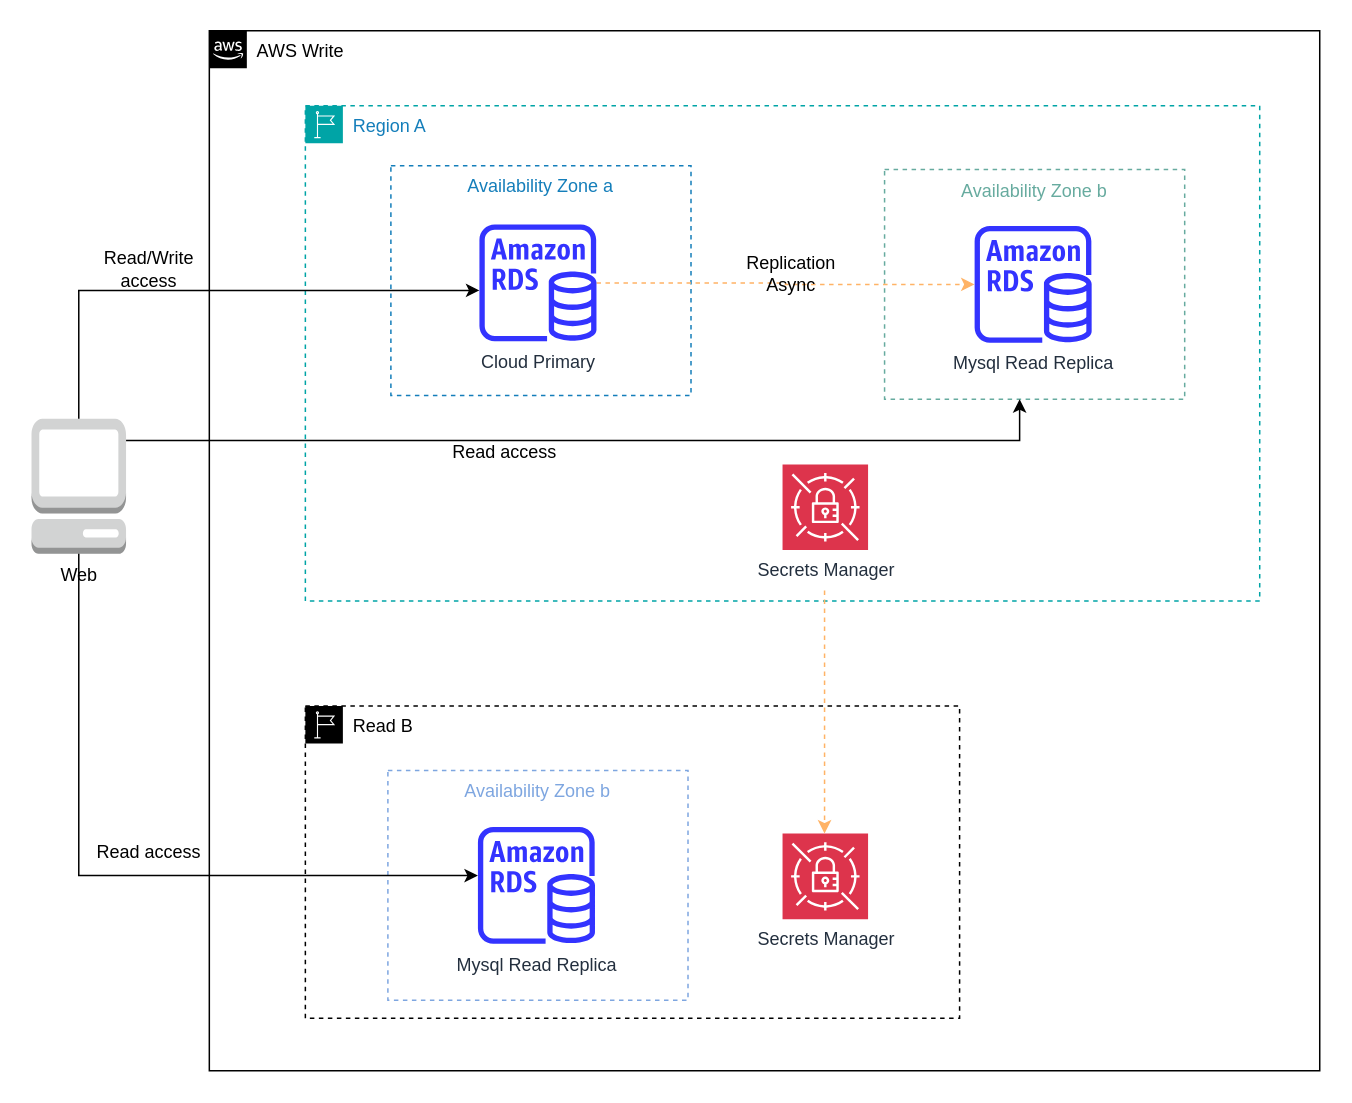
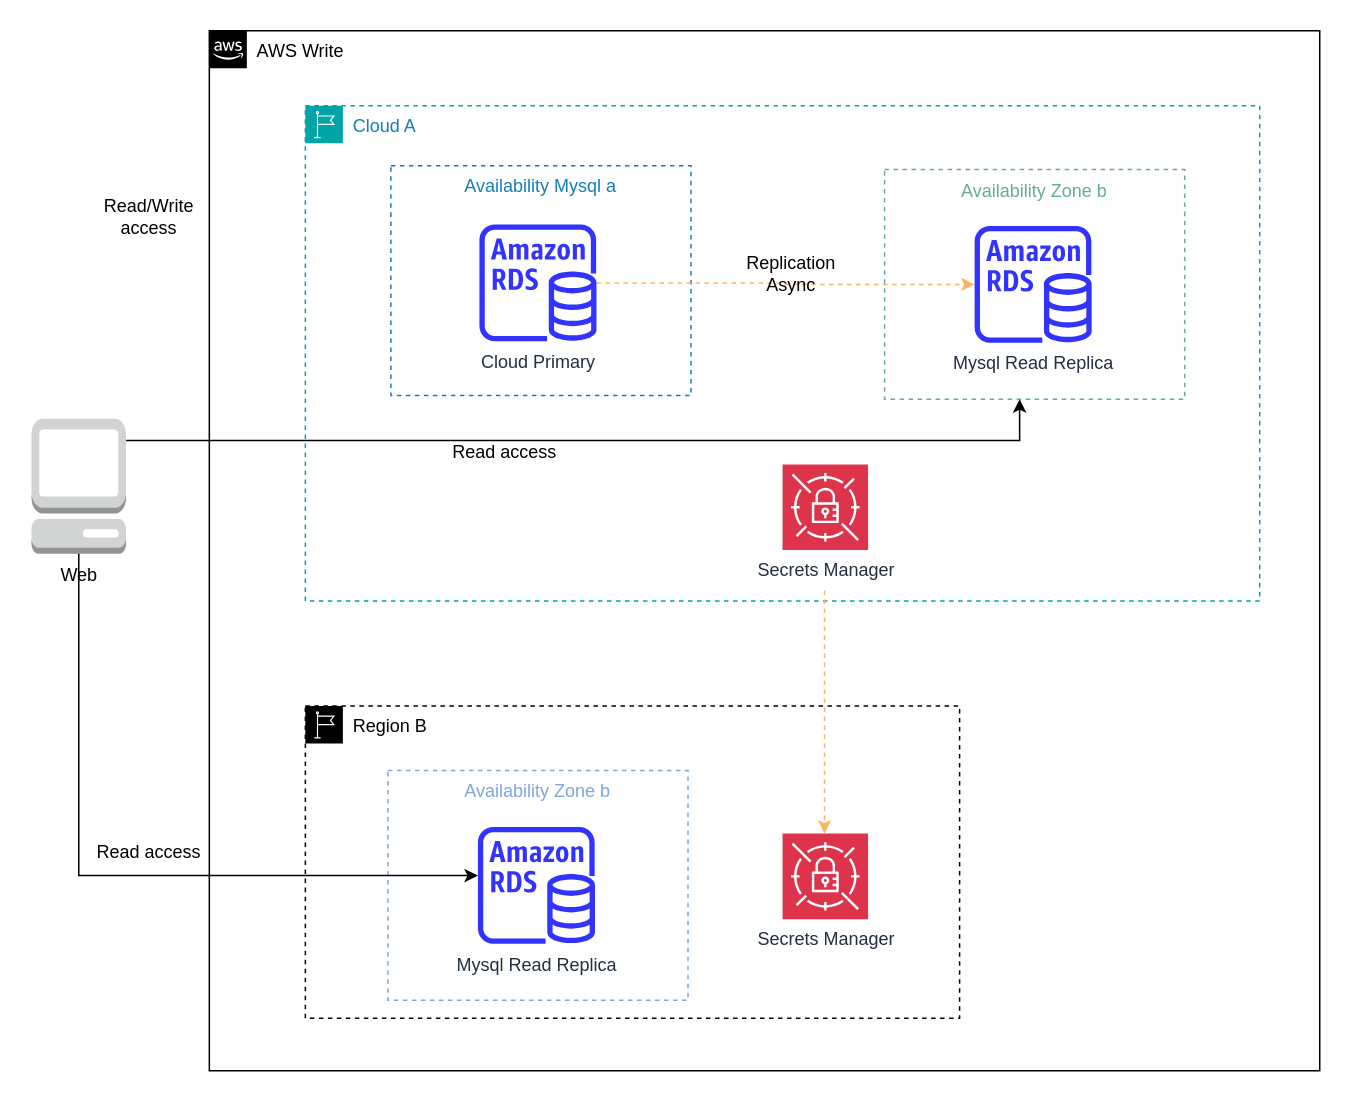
- <mxCell id="3" value="Region A" style="points=[[0,0],[0.25,0],[0.5,0],[0.75,0],[1,0],[1,0.25],[1,0.5],[1,0.75],[1,1],[0.75,1],[0.5,1],[0.25,1],[0,1],[0,0.75],[0,0.5],[0,0.25]];outlineConnect=0;gradientColor=none;html=1;whiteSpace=wrap;fontSize=12;fontStyle=0;container=1;pointerEvents=0;collapsible=0;recursiveResize=0;shape=mxgraph.aws4.group;grIcon=mxgraph.aws4.group_region;strokeColor=#00A4A6;fillColor=none;verticalAlign=top;align=left;spacingLeft=30;fontColor=#147EBA;dashed=1;" vertex="1" parent="2"><mxGeometry x="64" y="50" width="636" height="330" as="geometry" /></mxCell>
+ <mxCell id="3" value="Cloud A" style="points=[[0,0],[0.25,0],[0.5,0],[0.75,0],[1,0],[1,0.25],[1,0.5],[1,0.75],[1,1],[0.75,1],[0.5,1],[0.25,1],[0,1],[0,0.75],[0,0.5],[0,0.25]];outlineConnect=0;gradientColor=none;html=1;whiteSpace=wrap;fontSize=12;fontStyle=0;container=1;pointerEvents=0;collapsible=0;recursiveResize=0;shape=mxgraph.aws4.group;grIcon=mxgraph.aws4.group_region;strokeColor=#00A4A6;fillColor=none;verticalAlign=top;align=left;spacingLeft=30;fontColor=#147EBA;dashed=1;" vertex="1" parent="2"><mxGeometry x="64" y="50" width="636" height="330" as="geometry" /></mxCell>
- <mxCell id="5" value="Availability Zone a" style="fillColor=none;strokeColor=#147EBA;dashed=1;verticalAlign=top;fontStyle=0;fontColor=#147EBA;whiteSpace=wrap;html=1;" vertex="1" parent="3"><mxGeometry x="57" y="40" width="200" height="153" as="geometry" /></mxCell>
+ <mxCell id="5" value="Availability Mysql a" style="fillColor=none;strokeColor=#147EBA;dashed=1;verticalAlign=top;fontStyle=0;fontColor=#147EBA;whiteSpace=wrap;html=1;" vertex="1" parent="3"><mxGeometry x="57" y="40" width="200" height="153" as="geometry" /></mxCell>
- <mxCell id="21" value="Read/Write access" style="text;html=1;align=center;verticalAlign=middle;whiteSpace=wrap;rounded=0;" vertex="1" parent="1"><mxGeometry x="69" y="164" width="60" height="30" as="geometry" /></mxCell>
+ <mxCell id="21" value="Read/Write access" style="text;html=1;align=center;verticalAlign=middle;whiteSpace=wrap;rounded=0;" vertex="1" parent="1"><mxGeometry x="69" y="129" width="60" height="30" as="geometry" /></mxCell>
- <mxCell id="20" style="edgeStyle=orthogonalEdgeStyle;rounded=0;orthogonalLoop=1;jettySize=auto;html=1;" edge="1" parent="1" source="19" target="7"><mxGeometry relative="1" as="geometry"><mxPoint x="150.75" y="310" as="targetPoint" /><Array as="points"><mxPoint x="52" y="193" /></Array></mxGeometry></mxCell>
- <mxCell id="12" value="Read B" style="points=[[0,0],[0.25,0],[0.5,0],[0.75,0],[1,0],[1,0.25],[1,0.5],[1,0.75],[1,1],[0.75,1],[0.5,1],[0.25,1],[0,1],[0,0.75],[0,0.5],[0,0.25]];outlineConnect=0;html=1;whiteSpace=wrap;fontSize=12;fontStyle=0;container=1;pointerEvents=0;collapsible=0;recursiveResize=0;shape=mxgraph.aws4.group;grIcon=mxgraph.aws4.group_region;verticalAlign=top;align=left;spacingLeft=30;dashed=1;fillColor=none;" vertex="1" parent="2"><mxGeometry x="64" y="450" width="436" height="208" as="geometry" /></mxCell>
+ <mxCell id="12" value="Region B" style="points=[[0,0],[0.25,0],[0.5,0],[0.75,0],[1,0],[1,0.25],[1,0.5],[1,0.75],[1,1],[0.75,1],[0.5,1],[0.25,1],[0,1],[0,0.75],[0,0.5],[0,0.25]];outlineConnect=0;html=1;whiteSpace=wrap;fontSize=12;fontStyle=0;container=1;pointerEvents=0;collapsible=0;recursiveResize=0;shape=mxgraph.aws4.group;grIcon=mxgraph.aws4.group_region;verticalAlign=top;align=left;spacingLeft=30;dashed=1;fillColor=none;" vertex="1" parent="2"><mxGeometry x="64" y="450" width="436" height="208" as="geometry" /></mxCell>
